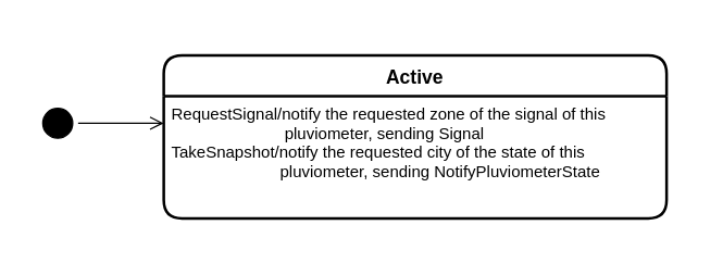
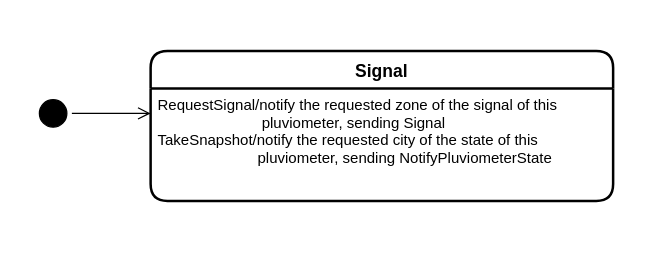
- <mxCell id="3" value="Active" style="swimlane;childLayout=stackLayout;horizontal=1;startSize=30;horizontalStack=0;rounded=1;fontSize=14;fontStyle=1;strokeWidth=2;resizeParent=0;resizeLast=1;shadow=0;dashed=0;align=center;" parent="1" vertex="1"><mxGeometry x="120" y="40" width="370" height="120" as="geometry" /></mxCell>
+ <mxCell id="3" value="Signal" style="swimlane;childLayout=stackLayout;horizontal=1;startSize=30;horizontalStack=0;rounded=1;fontSize=14;fontStyle=1;strokeWidth=2;resizeParent=0;resizeLast=1;shadow=0;dashed=0;align=center;" parent="1" vertex="1"><mxGeometry x="120" y="40" width="370" height="120" as="geometry" /></mxCell>
